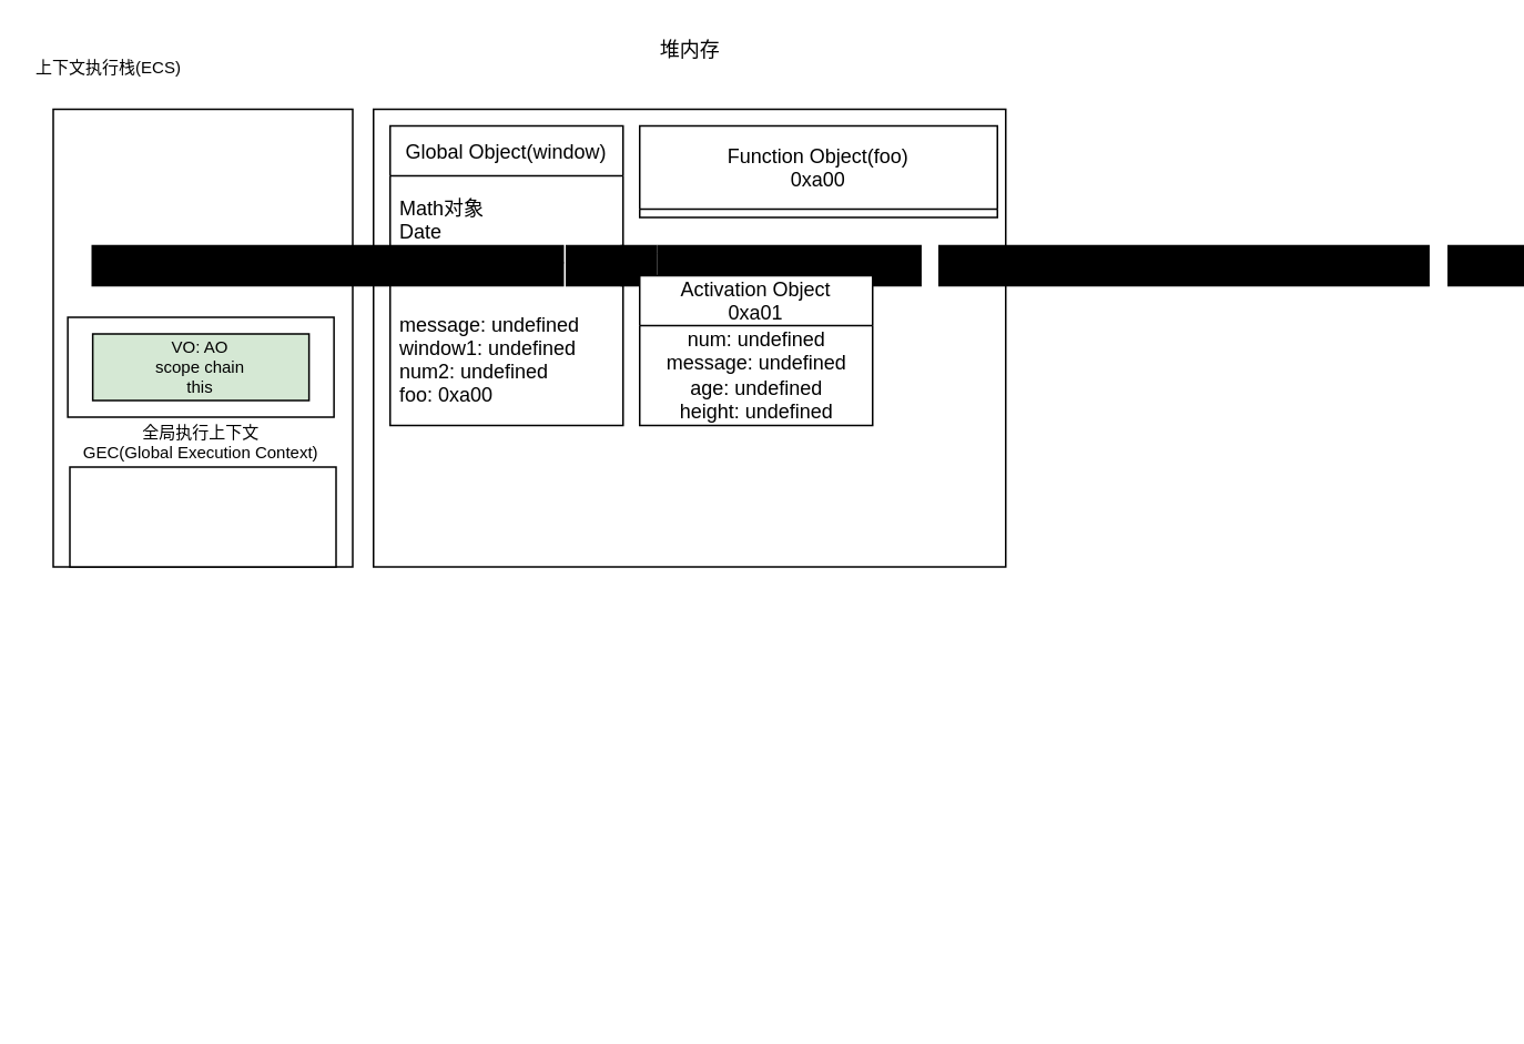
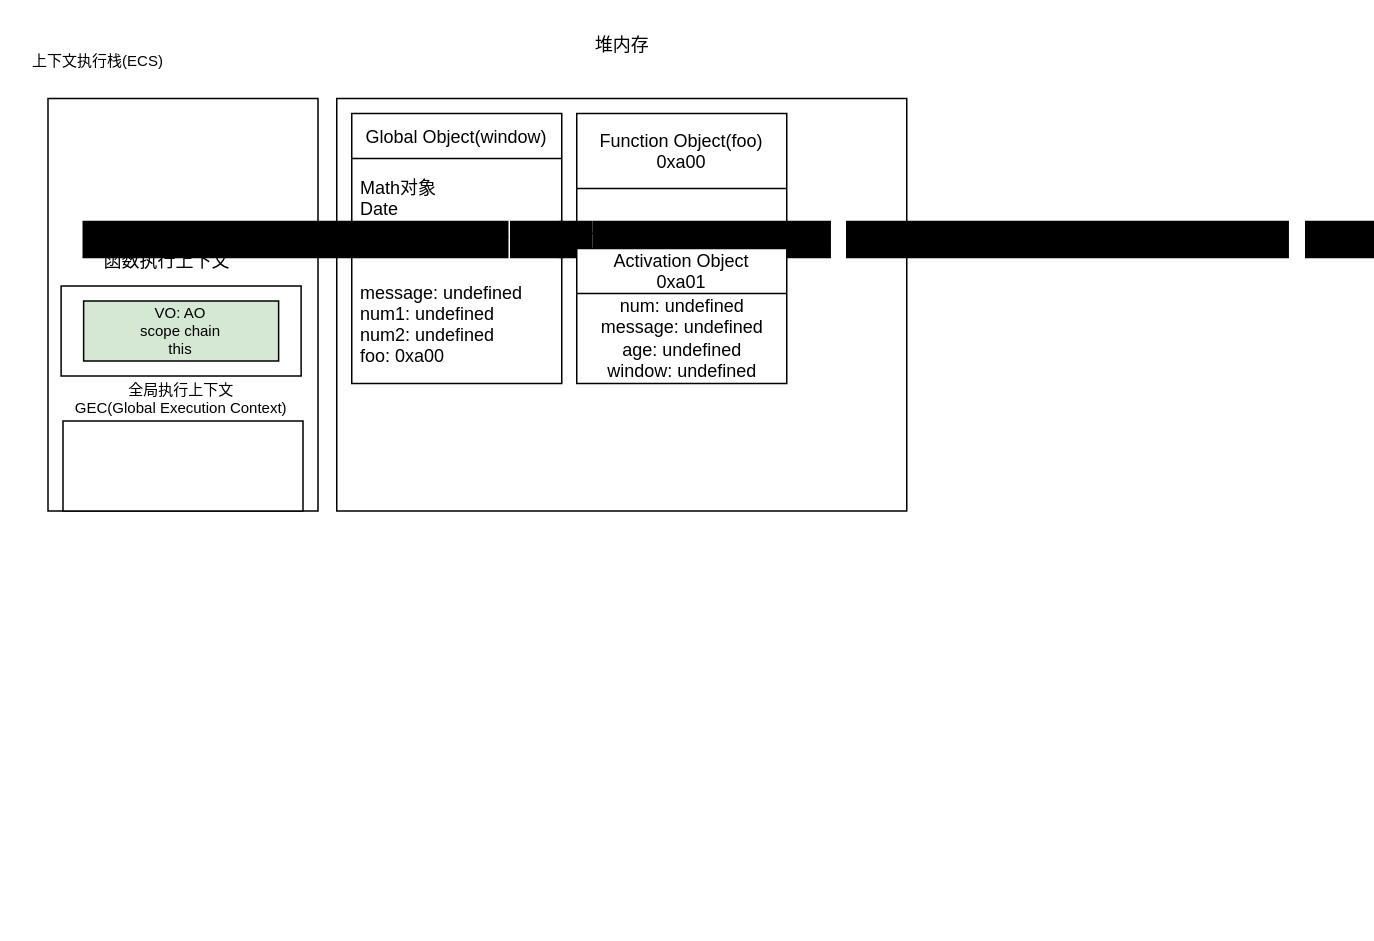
- <mxCell id="11" value="Function Object(foo)&#10;0xa00" style="swimlane;fontStyle=0;childLayout=stackLayout;horizontal=1;startSize=50;horizontalStack=0;resizeParent=1;resizeParentMax=0;resizeLast=0;collapsible=1;marginBottom=0;" vertex="1" parent="1"><mxGeometry x="384" y="75" width="215" height="55" as="geometry" /></mxCell>
+ <mxCell id="11" value="Function Object(foo)&#10;0xa00" style="swimlane;fontStyle=0;childLayout=stackLayout;horizontal=1;startSize=50;horizontalStack=0;resizeParent=1;resizeParentMax=0;resizeLast=0;collapsible=1;marginBottom=0;" vertex="1" parent="1"><mxGeometry x="384" y="75" width="140" height="80" as="geometry" /></mxCell>
- <mxCell id="8" value="Math对象&#10;Date&#10;String&#10;Number&#10;&#10;message: undefined&#10;window1: undefined&#10;num2: undefined&#10;foo: 0xa00" style="text;strokeColor=none;fillColor=none;align=left;verticalAlign=middle;spacingLeft=4;spacingRight=4;overflow=hidden;points=[[0,0.5],[1,0.5]];portConstraint=eastwest;rotatable=0;" parent="7" vertex="1"><mxGeometry y="30" width="140" height="150" as="geometry" /></mxCell>
+ <mxCell id="8" value="Math对象&#10;Date&#10;String&#10;Number&#10;&#10;message: undefined&#10;num1: undefined&#10;num2: undefined&#10;foo: 0xa00" style="text;strokeColor=none;fillColor=none;align=left;verticalAlign=middle;spacingLeft=4;spacingRight=4;overflow=hidden;points=[[0,0.5],[1,0.5]];portConstraint=eastwest;rotatable=0;" parent="7" vertex="1"><mxGeometry y="30" width="140" height="150" as="geometry" /></mxCell>
- <mxCell id="12" value="函数执行上下文" style="text;whiteSpace=wrap;html=1;" vertex="1" parent="1"><mxGeometry x="66.5" y="145" width="110" height="30" as="geometry" /></mxCell>
+ <mxCell id="12" value="函数执行上下文" style="text;whiteSpace=wrap;html=1;" vertex="1" parent="1"><mxGeometry x="66.5" y="160" width="110" height="30" as="geometry" /></mxCell>
- <mxCell id="16" value="num: undefined&lt;br&gt;message: undefined&lt;br&gt;age: undefined&lt;br&gt;height: undefined" style="text;html=1;align=center;verticalAlign=middle;resizable=0;points=[];autosize=1;strokeColor=none;fillColor=none;" vertex="1" parent="15"><mxGeometry y="30" width="140" height="60" as="geometry" /></mxCell>
+ <mxCell id="16" value="num: undefined&lt;br&gt;message: undefined&lt;br&gt;age: undefined&lt;br&gt;window: undefined" style="text;html=1;align=center;verticalAlign=middle;resizable=0;points=[];autosize=1;strokeColor=none;fillColor=none;" vertex="1" parent="15"><mxGeometry y="30" width="140" height="60" as="geometry" /></mxCell>
